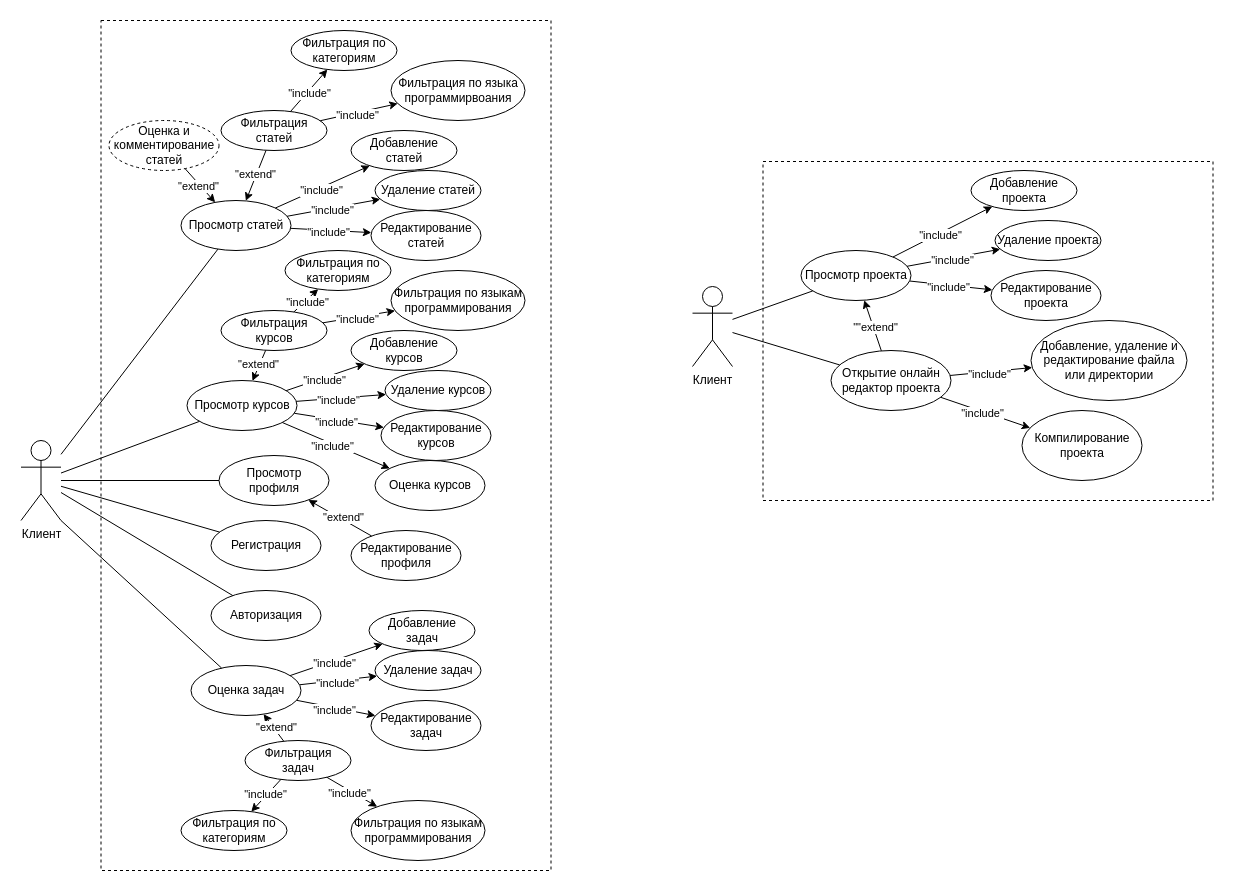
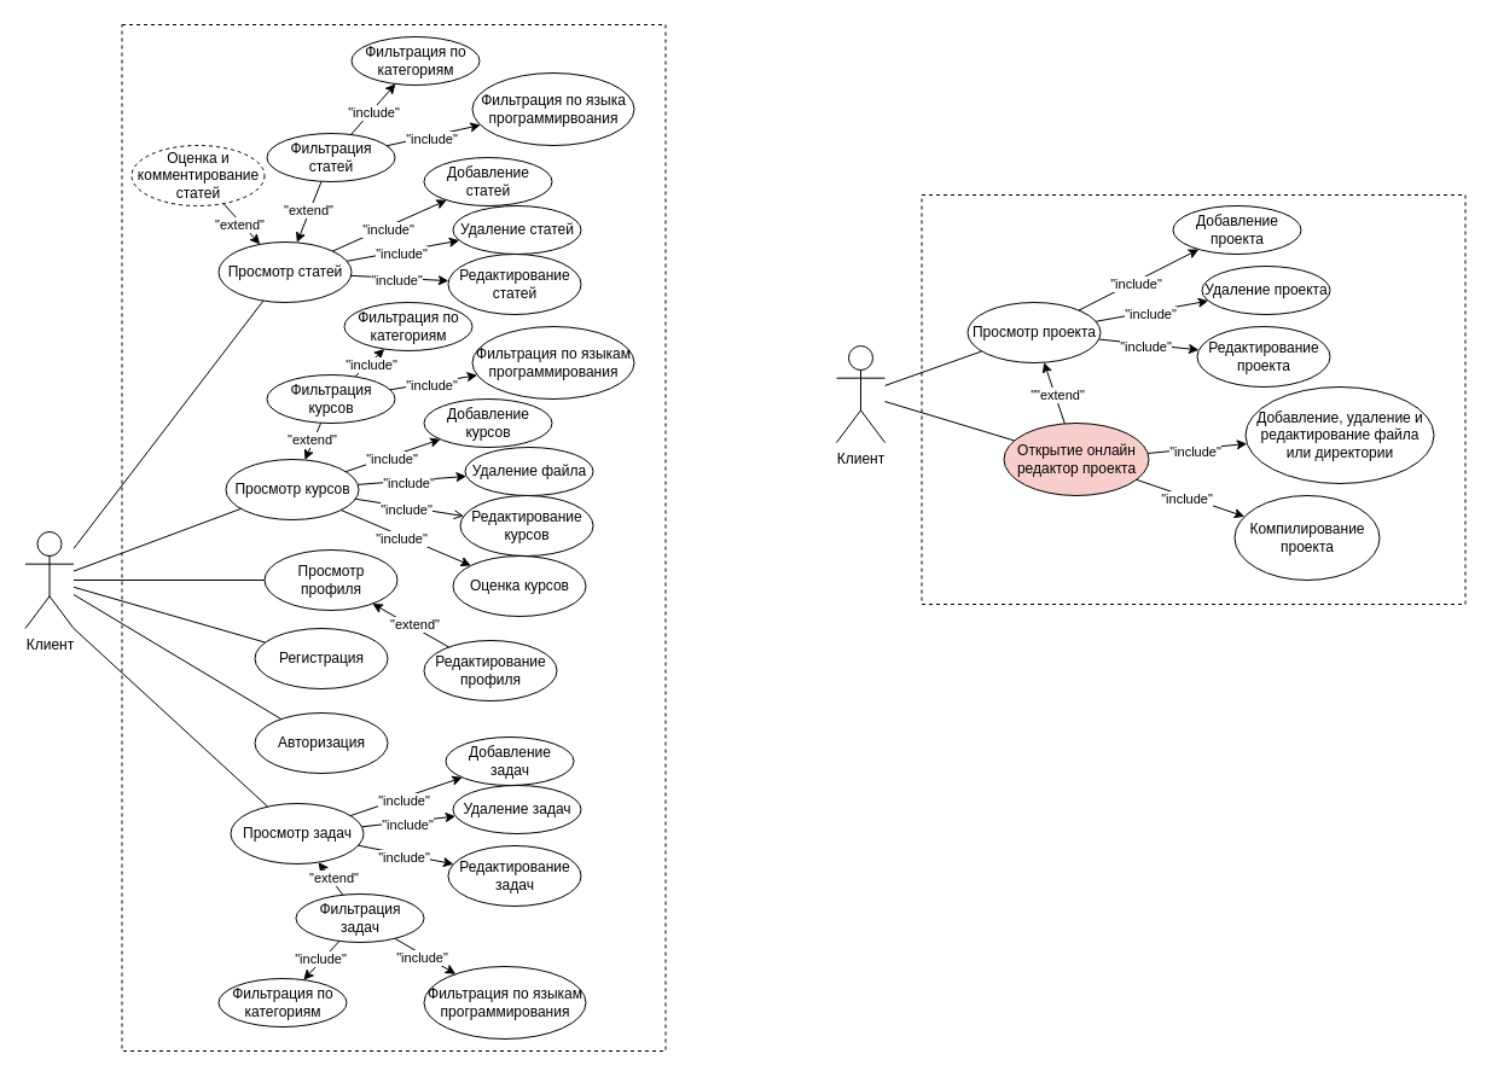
- <mxCell id="89" value="Открытие онлайн редактор проекта" style="ellipse;whiteSpace=wrap;html=1;" vertex="1" parent="1"><mxGeometry x="830.5" y="350" width="120" height="60" as="geometry" /></mxCell>
+ <mxCell id="89" value="Открытие онлайн редактор проекта" style="ellipse;whiteSpace=wrap;html=1;fillColor=#f8cecc;" vertex="1" parent="1"><mxGeometry x="830.5" y="350" width="120" height="60" as="geometry" /></mxCell>
- <mxCell id="30" value="Удаление курсов" style="ellipse;whiteSpace=wrap;html=1;" vertex="1" parent="1"><mxGeometry x="384.5" y="370" width="106" height="40" as="geometry" /></mxCell>
+ <mxCell id="30" value="Удаление файла" style="ellipse;whiteSpace=wrap;html=1;" vertex="1" parent="1"><mxGeometry x="384.5" y="370" width="106" height="40" as="geometry" /></mxCell>
- <mxCell id="36" style="rounded=0;orthogonalLoop=1;jettySize=auto;html=1;" edge="1" parent="1" source="25" target="31"><mxGeometry relative="1" as="geometry"><mxPoint x="310.5" y="445" as="sourcePoint" /><mxPoint x="346.5" y="445" as="targetPoint" /></mxGeometry></mxCell>
+ <mxCell id="36" style="rounded=0;orthogonalLoop=1;jettySize=auto;html=1;endArrow=open;" edge="1" parent="1" source="25" target="31"><mxGeometry relative="1" as="geometry"><mxPoint x="310.5" y="445" as="sourcePoint" /><mxPoint x="346.5" y="445" as="targetPoint" /></mxGeometry></mxCell>
- <mxCell id="45" value="Оценка задач" style="ellipse;whiteSpace=wrap;html=1;" vertex="1" parent="1"><mxGeometry x="190.5" y="665" width="110" height="50" as="geometry" /></mxCell>
+ <mxCell id="45" value="Просмотр задач" style="ellipse;whiteSpace=wrap;html=1;" vertex="1" parent="1"><mxGeometry x="190.5" y="665" width="110" height="50" as="geometry" /></mxCell>
